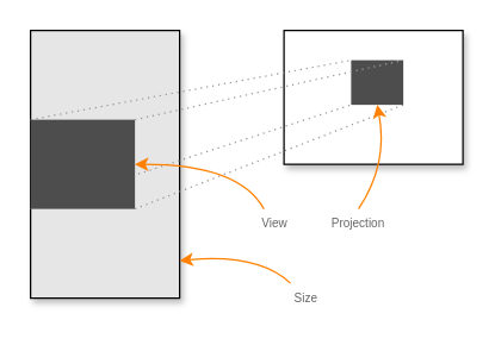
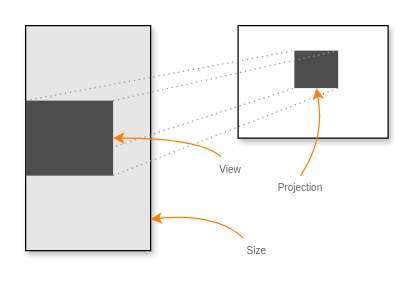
- <mxCell id="10" value="View" style="text;html=1;strokeColor=none;fillColor=none;align=center;verticalAlign=middle;whiteSpace=wrap;rounded=0;fontFamily=Helvetica;fontSize=8;fontColor=#666666;" vertex="1" parent="1"><mxGeometry x="169" y="140" width="30" height="20" as="geometry" /></mxCell>
+ <mxCell id="10" value="View" style="text;html=1;strokeColor=none;fillColor=none;align=center;verticalAlign=middle;whiteSpace=wrap;rounded=0;fontFamily=Helvetica;fontSize=8;fontColor=#666666;" vertex="1" parent="1"><mxGeometry x="169" y="125" width="30" height="20" as="geometry" /></mxCell>
